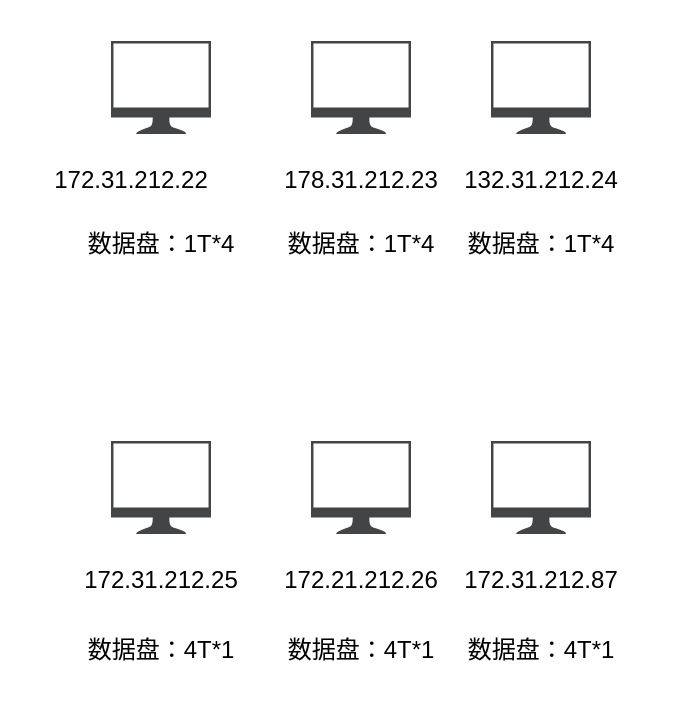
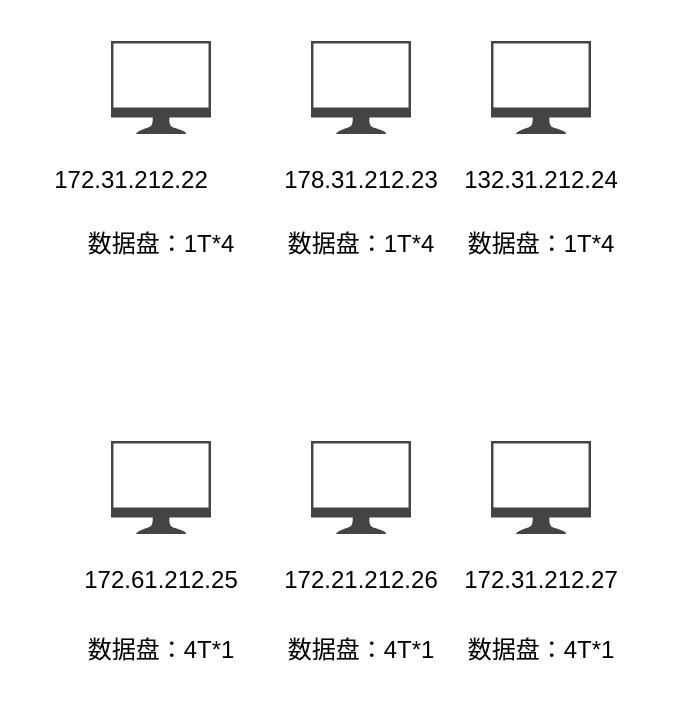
- <mxCell id="5" value="172.31.212.25" style="text;html=1;resizable=0;autosize=1;align=center;verticalAlign=middle;points=[];fillColor=none;strokeColor=none;rounded=0;" vertex="1" parent="1"><mxGeometry x="35" y="280" width="90" height="20" as="geometry" /></mxCell>
+ <mxCell id="5" value="172.61.212.25" style="text;html=1;resizable=0;autosize=1;align=center;verticalAlign=middle;points=[];fillColor=none;strokeColor=none;rounded=0;" vertex="1" parent="1"><mxGeometry x="35" y="280" width="90" height="20" as="geometry" /></mxCell>
- <mxCell id="7" value="172.31.212.87" style="text;html=1;resizable=0;autosize=1;align=center;verticalAlign=middle;points=[];fillColor=none;strokeColor=none;rounded=0;" vertex="1" parent="1"><mxGeometry x="225" y="280" width="90" height="20" as="geometry" /></mxCell>
+ <mxCell id="7" value="172.31.212.27" style="text;html=1;resizable=0;autosize=1;align=center;verticalAlign=middle;points=[];fillColor=none;strokeColor=none;rounded=0;" vertex="1" parent="1"><mxGeometry x="225" y="280" width="90" height="20" as="geometry" /></mxCell>
